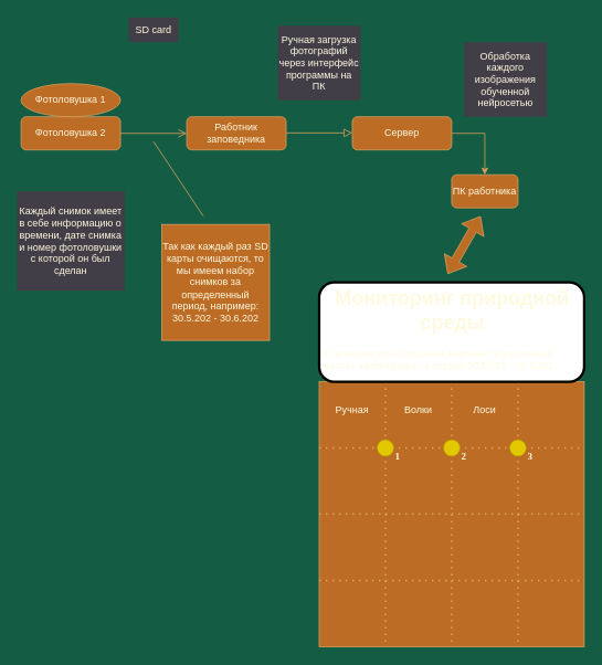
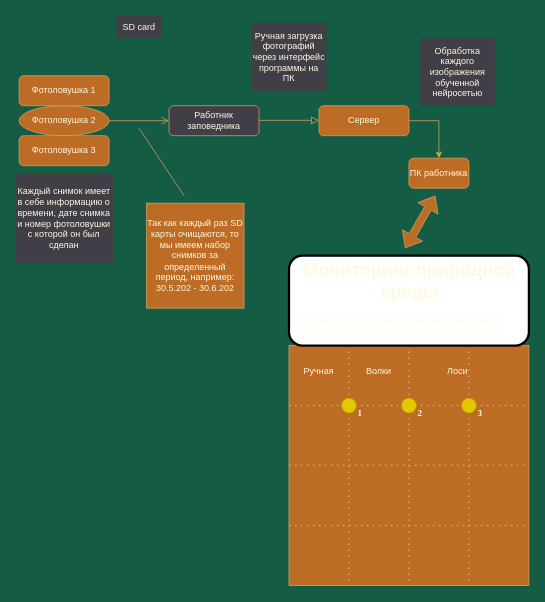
- <mxCell id="5" value="Фотоловушка 1" style="ellipse;whiteSpace=wrap;html=1;fontSize=12;glass=0;strokeWidth=1;shadow=0;labelBackgroundColor=none;fillColor=#BC6C25;strokeColor=#DDA15E;fontColor=#FEFAE0;" vertex="1" parent="1"><mxGeometry x="25" y="100" width="120" height="40" as="geometry" /></mxCell>
+ <mxCell id="5" value="Фотоловушка 1" style="rounded=1;whiteSpace=wrap;html=1;fontSize=12;glass=0;strokeWidth=1;shadow=0;labelBackgroundColor=none;fillColor=#BC6C25;strokeColor=#DDA15E;fontColor=#FEFAE0;" vertex="1" parent="1"><mxGeometry x="25" y="100" width="120" height="40" as="geometry" /></mxCell>
- <mxCell id="3" value="Фотоловушка 2" style="rounded=1;whiteSpace=wrap;html=1;fontSize=12;glass=0;strokeWidth=1;shadow=0;labelBackgroundColor=none;fillColor=#BC6C25;strokeColor=#DDA15E;fontColor=#FEFAE0;" parent="1" vertex="1"><mxGeometry x="25" y="140" width="120" height="40" as="geometry" /></mxCell>
+ <mxCell id="3" value="Фотоловушка 2" style="ellipse;whiteSpace=wrap;html=1;fontSize=12;glass=0;strokeWidth=1;shadow=0;labelBackgroundColor=none;fillColor=#BC6C25;strokeColor=#DDA15E;fontColor=#FEFAE0;" parent="1" vertex="1"><mxGeometry x="25" y="140" width="120" height="40" as="geometry" /></mxCell>
- <mxCell id="6" value="Работник заповедника" style="rounded=1;whiteSpace=wrap;html=1;fontSize=12;glass=0;strokeWidth=1;shadow=0;labelBackgroundColor=none;fillColor=#BC6C25;strokeColor=#DDA15E;fontColor=#FEFAE0;" vertex="1" parent="1"><mxGeometry x="225" y="140" width="120" height="40" as="geometry" /></mxCell>
+ <mxCell id="6" value="Работник заповедника" style="rounded=1;whiteSpace=wrap;html=1;fontSize=12;glass=0;strokeWidth=1;shadow=0;labelBackgroundColor=none;fillColor=#423e47;strokeColor=#DDA15E;fontColor=#FEFAE0;" vertex="1" parent="1"><mxGeometry x="225" y="140" width="120" height="40" as="geometry" /></mxCell>
+ <mxCell id="4" value="Фотоловушка 3" style="rounded=1;whiteSpace=wrap;html=1;fontSize=12;glass=0;strokeWidth=1;shadow=0;labelBackgroundColor=none;fillColor=#BC6C25;strokeColor=#DDA15E;fontColor=#FEFAE0;" vertex="1" parent="1"><mxGeometry x="25" y="180" width="120" height="40" as="geometry" /></mxCell>
- <mxCell id="33" value="Лоси" style="text;html=1;strokeColor=none;fillColor=none;align=center;verticalAlign=middle;whiteSpace=wrap;rounded=0;labelBackgroundColor=none;fontColor=#FEFAE0;" vertex="1" parent="1"><mxGeometry x="555" y="480" width="60" height="30" as="geometry" /></mxCell>
+ <mxCell id="33" value="Лоси" style="text;html=1;strokeColor=none;fillColor=none;align=center;verticalAlign=middle;whiteSpace=wrap;rounded=0;labelBackgroundColor=none;fontColor=#FEFAE0;" vertex="1" parent="1"><mxGeometry x="580" y="480" width="60" height="30" as="geometry" /></mxCell>
